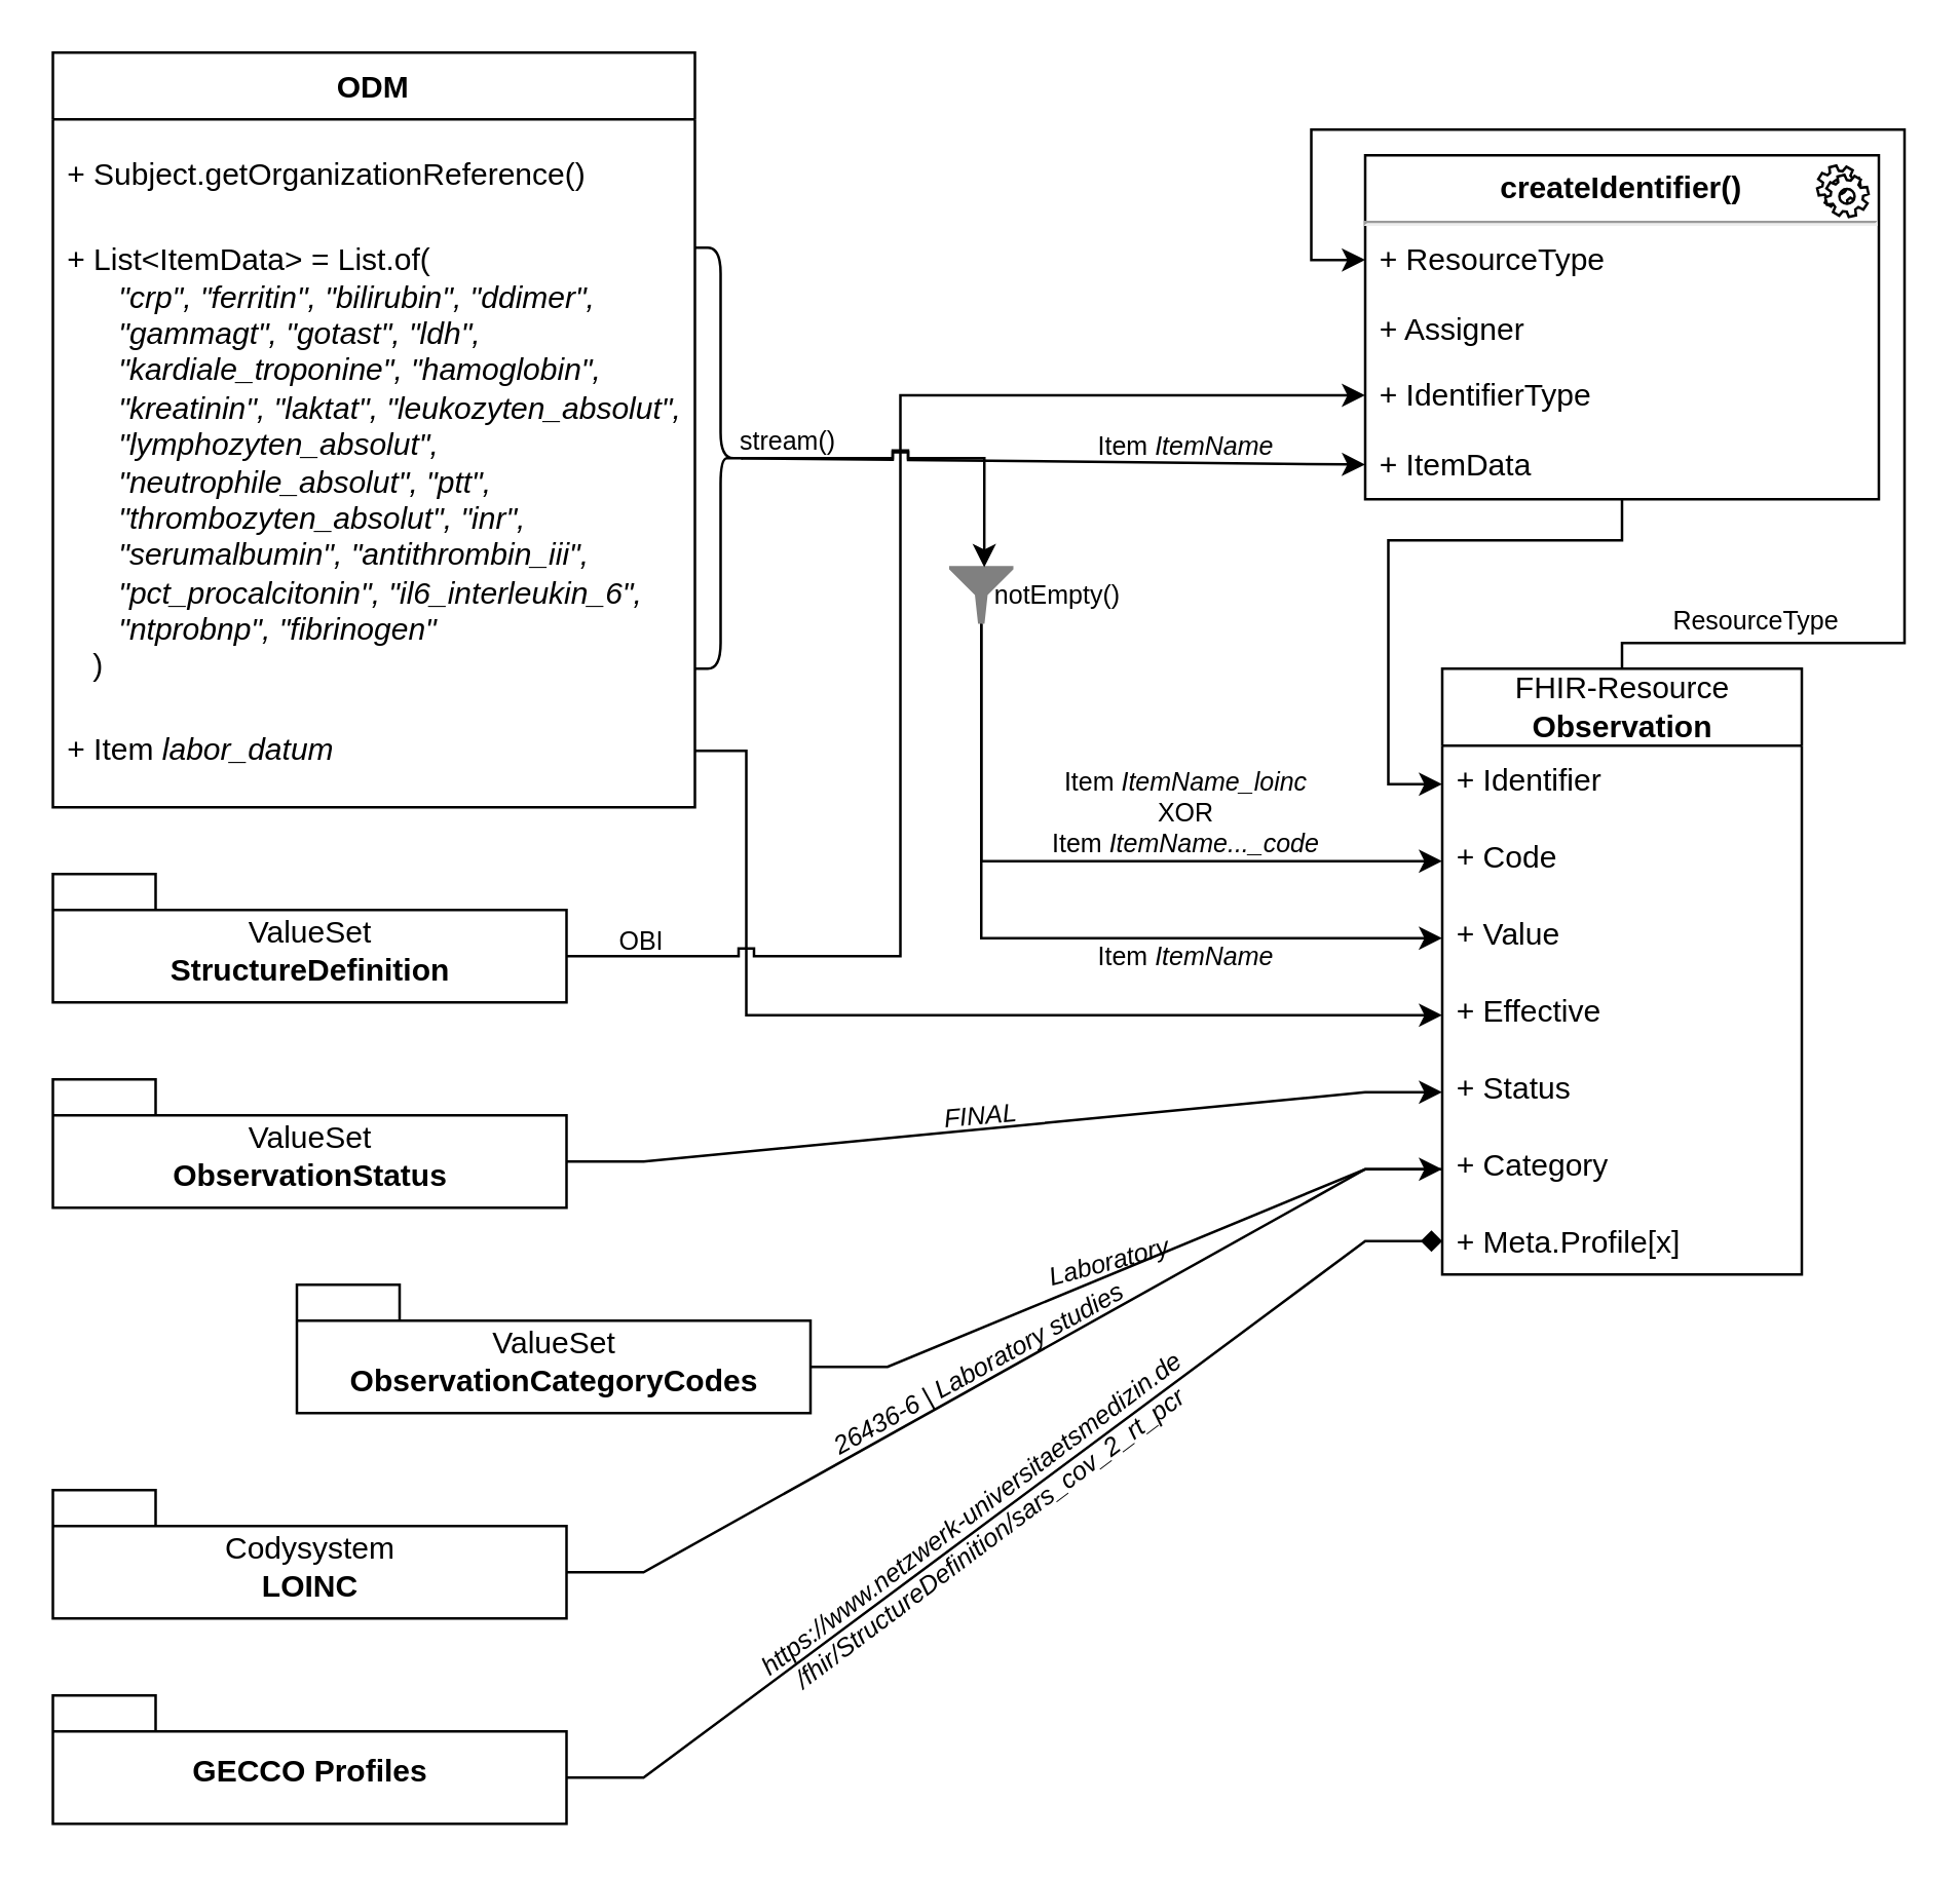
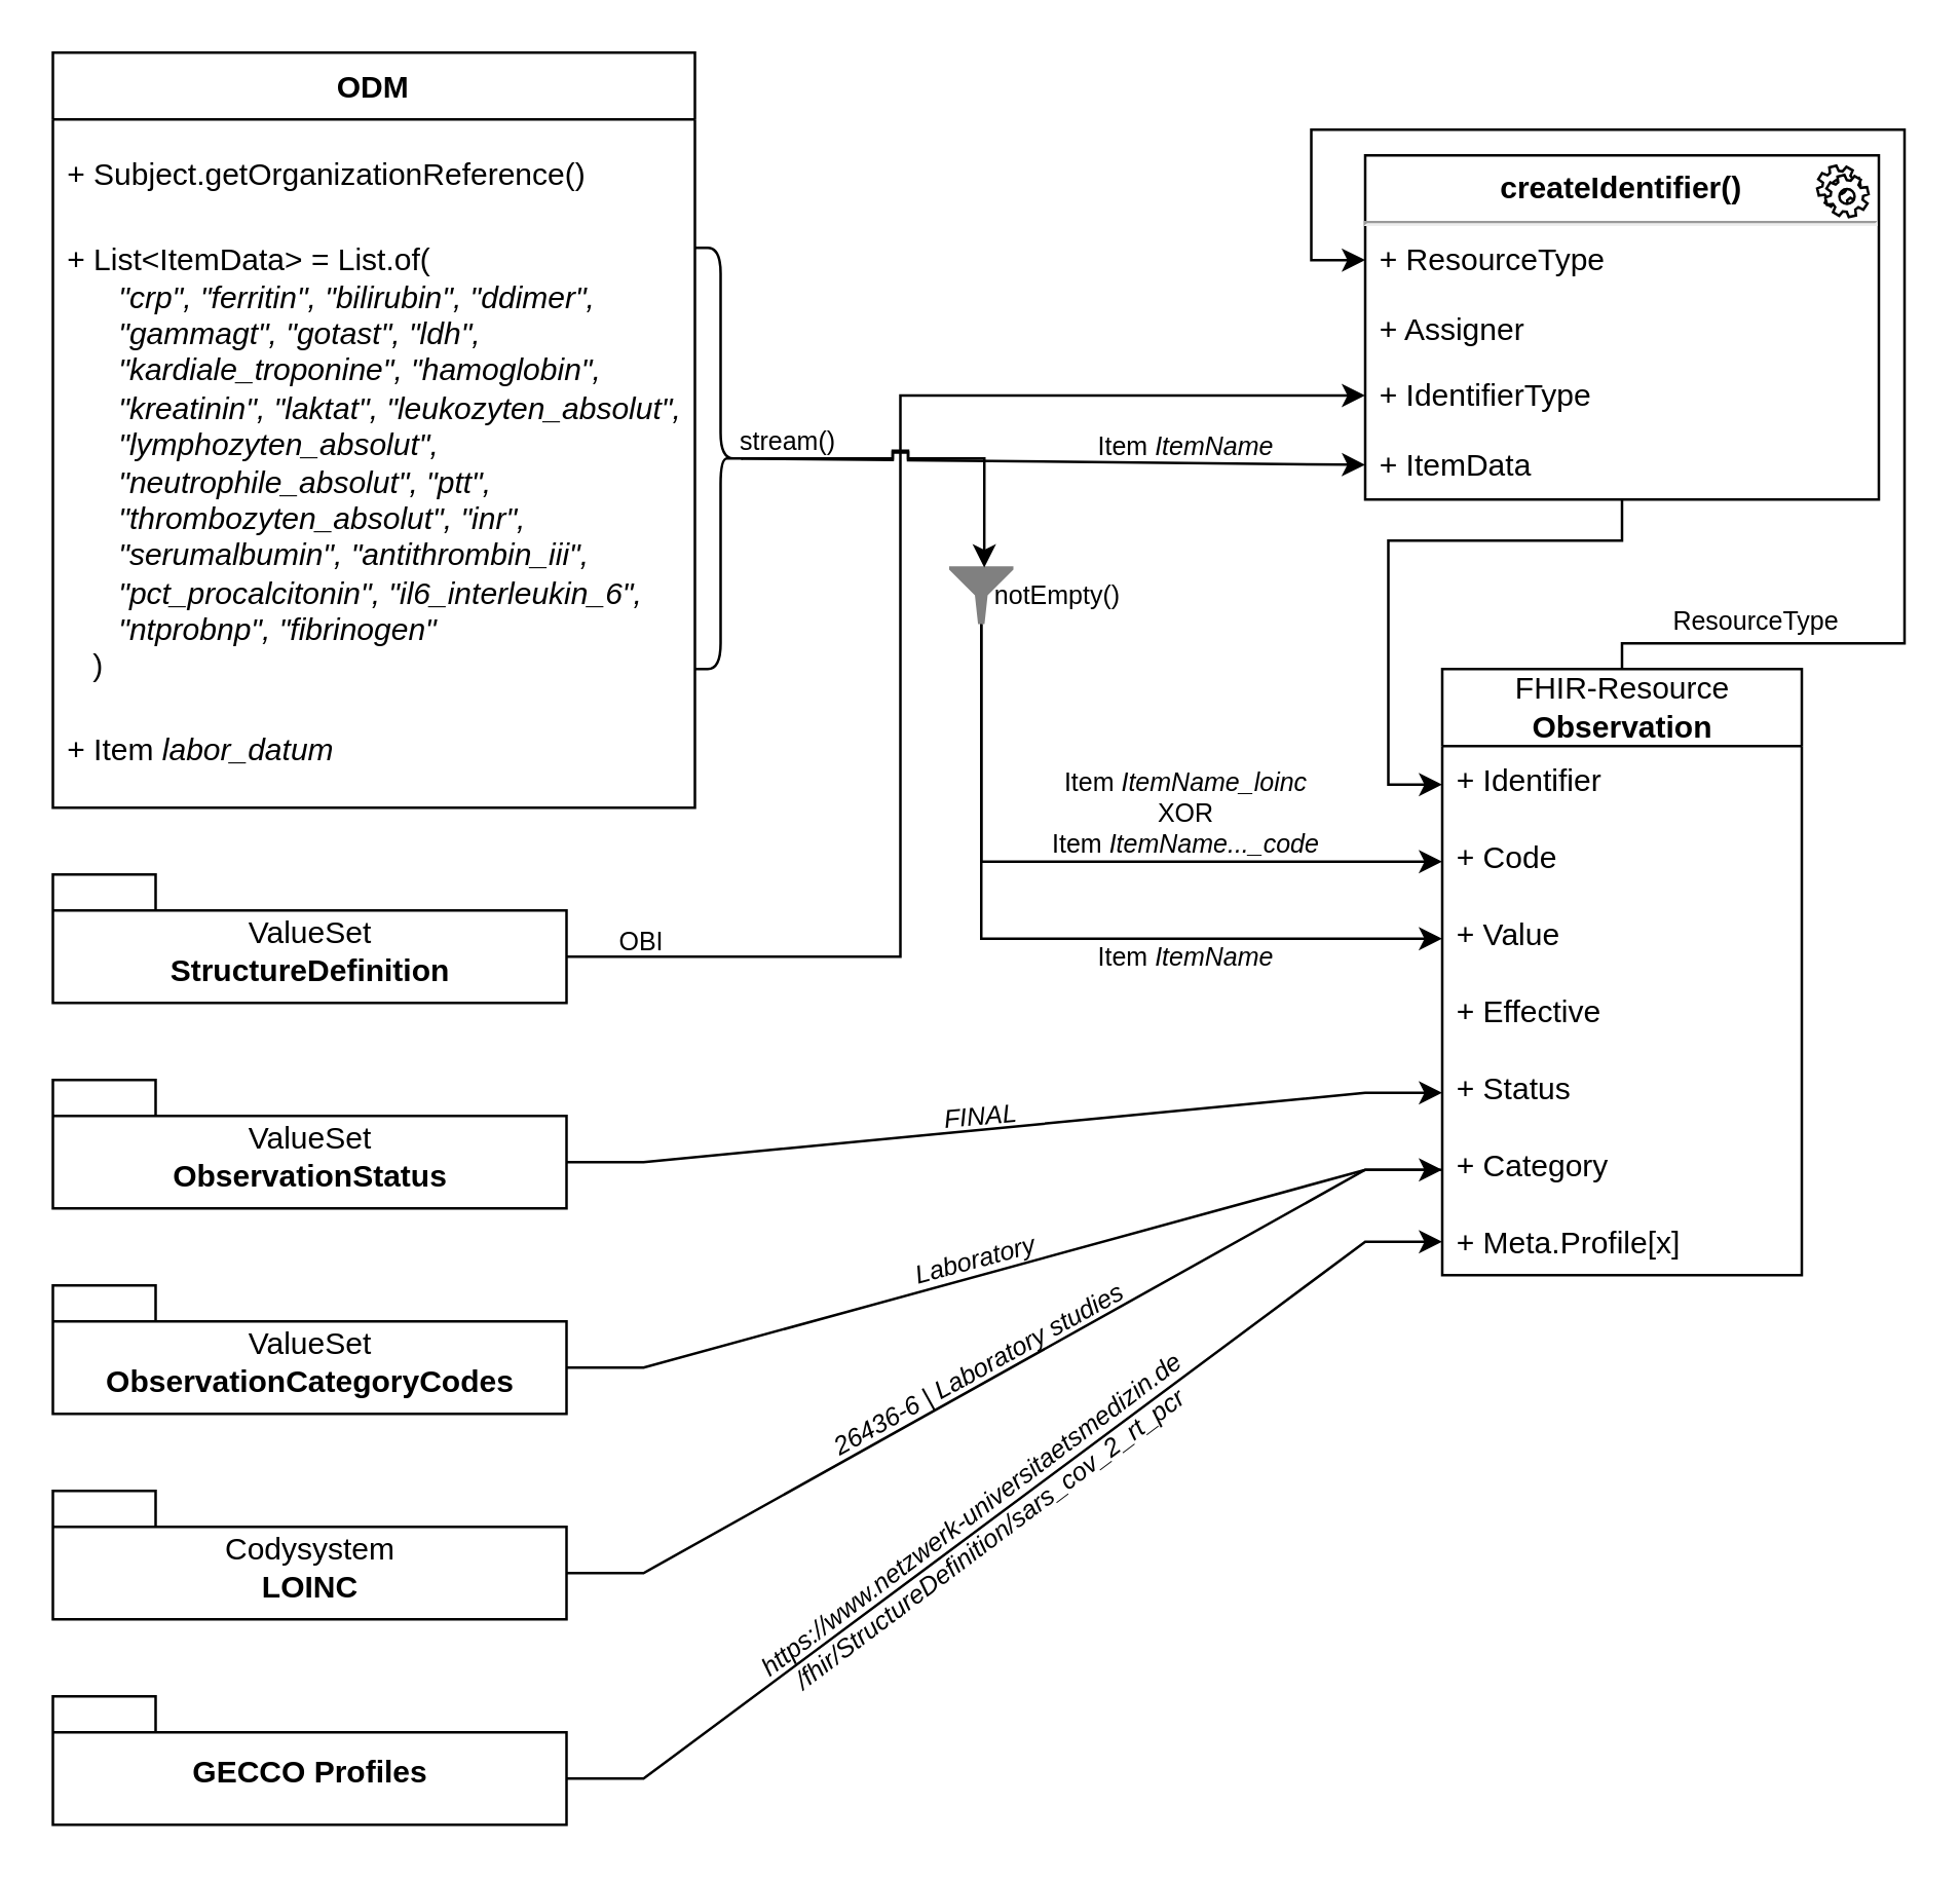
- <mxCell id="2" style="rounded=0;jumpStyle=sharp;orthogonalLoop=1;jettySize=auto;html=1;exitX=1;exitY=0.5;exitDx=0;exitDy=0;entryX=0;entryY=0.5;entryDx=0;entryDy=0;startArrow=none;startFill=0;fontSize=10;edgeStyle=orthogonalEdgeStyle;" parent="1" source="25" target="18" edge="1"><mxGeometry relative="1" as="geometry"><Array as="points"><mxPoint x="290" y="292" /><mxPoint x="290" y="395" /></Array></mxGeometry></mxCell>
- <mxCell id="26" style="edgeStyle=entityRelationEdgeStyle;rounded=0;jumpStyle=sharp;orthogonalLoop=1;jettySize=auto;html=1;exitX=0;exitY=0;exitDx=200;exitDy=32;exitPerimeter=0;entryX=0;entryY=0.5;entryDx=0;entryDy=0;startArrow=none;startFill=0;fontSize=10;endArrow=diamond;" parent="1" source="28" target="21" edge="1"><mxGeometry relative="1" as="geometry" /></mxCell>
+ <mxCell id="26" style="edgeStyle=entityRelationEdgeStyle;rounded=0;jumpStyle=sharp;orthogonalLoop=1;jettySize=auto;html=1;exitX=0;exitY=0;exitDx=200;exitDy=32;exitPerimeter=0;entryX=0;entryY=0.5;entryDx=0;entryDy=0;startArrow=none;startFill=0;fontSize=10;" parent="1" source="28" target="21" edge="1"><mxGeometry relative="1" as="geometry" /></mxCell>
- <mxCell id="30" value="&lt;span style=&quot;font-weight: normal&quot;&gt;ValueSet&lt;/span&gt;&lt;br&gt;ObservationCategoryCodes" style="shape=folder;fontStyle=1;spacingTop=10;tabWidth=40;tabHeight=14;tabPosition=left;html=1;" parent="1" vertex="1"><mxGeometry x="115" y="500" width="200" height="50" as="geometry" /></mxCell>
+ <mxCell id="30" value="&lt;span style=&quot;font-weight: normal&quot;&gt;ValueSet&lt;/span&gt;&lt;br&gt;ObservationCategoryCodes" style="shape=folder;fontStyle=1;spacingTop=10;tabWidth=40;tabHeight=14;tabPosition=left;html=1;" parent="1" vertex="1"><mxGeometry x="20" y="500" width="200" height="50" as="geometry" /></mxCell>
